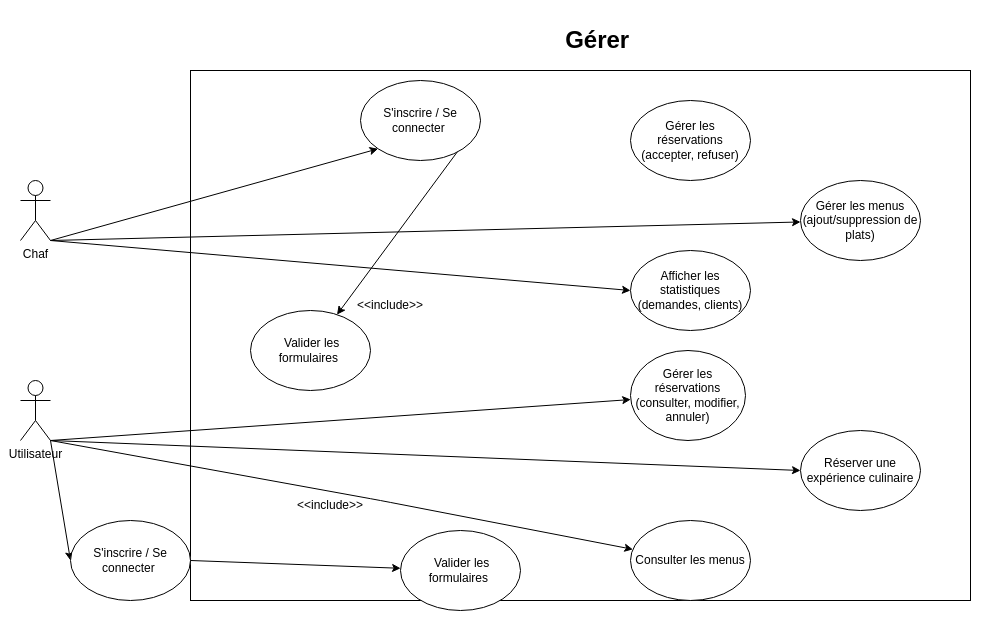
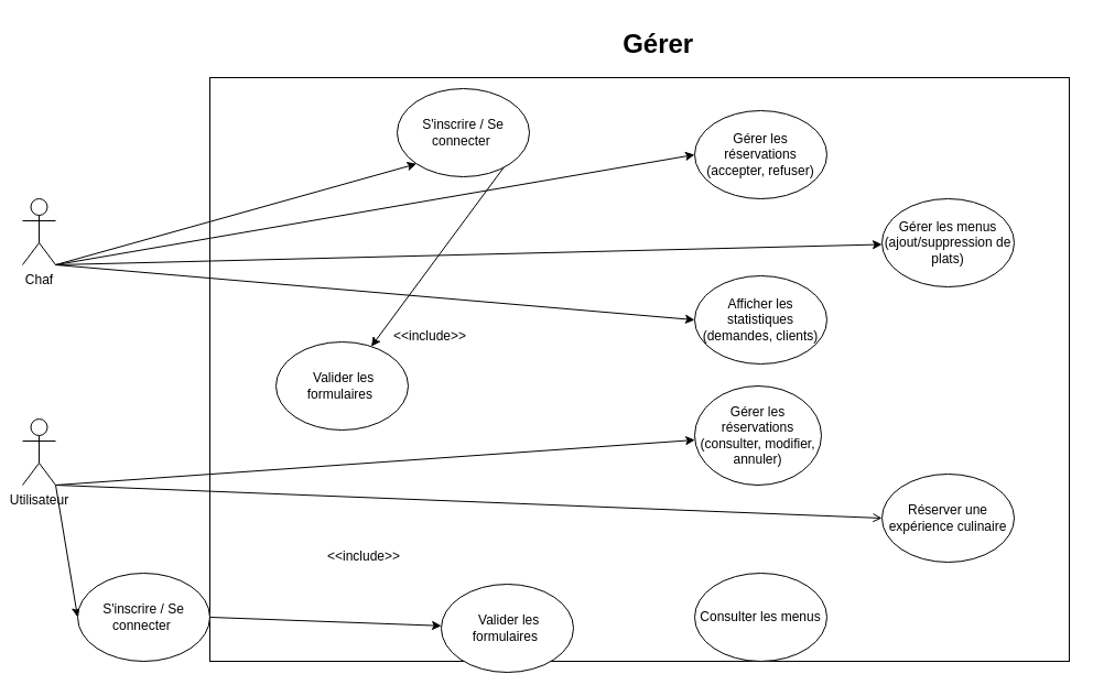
+ <mxCell id="13" style="edgeStyle=none;html=1;exitX=1;exitY=1;exitDx=0;exitDy=0;entryX=0;entryY=0.5;entryDx=0;entryDy=0;exitPerimeter=0;" edge="1" parent="1" source="2" target="7"><mxGeometry relative="1" as="geometry" /></mxCell>
- <mxCell id="24" style="edgeStyle=none;html=1;exitX=1;exitY=1;exitDx=0;exitDy=0;entryX=0;entryY=0.5;entryDx=0;entryDy=0;exitPerimeter=0;" edge="1" parent="1" source="4" target="11"><mxGeometry relative="1" as="geometry" /></mxCell>
+ <mxCell id="24" style="edgeStyle=none;html=1;exitX=1;exitY=1;exitDx=0;exitDy=0;entryX=0;entryY=0.5;entryDx=0;entryDy=0;exitPerimeter=0;endArrow=open;" edge="1" parent="1" source="4" target="11"><mxGeometry relative="1" as="geometry" /></mxCell>
- <mxCell id="25" style="edgeStyle=none;html=1;exitX=1;exitY=1;exitDx=0;exitDy=0;exitPerimeter=0;" edge="1" parent="1" source="4" target="10"><mxGeometry relative="1" as="geometry"><Array as="points"><mxPoint x="380" y="500" /></Array></mxGeometry></mxCell>
